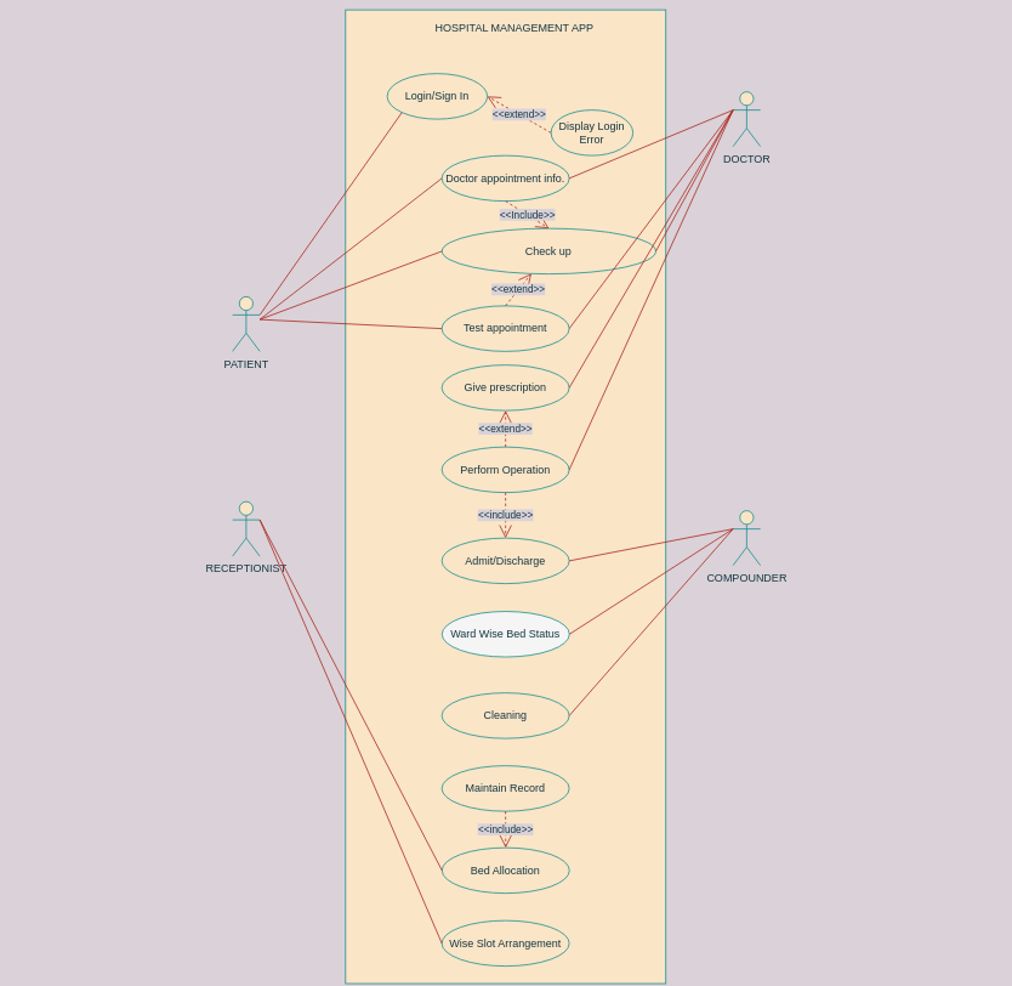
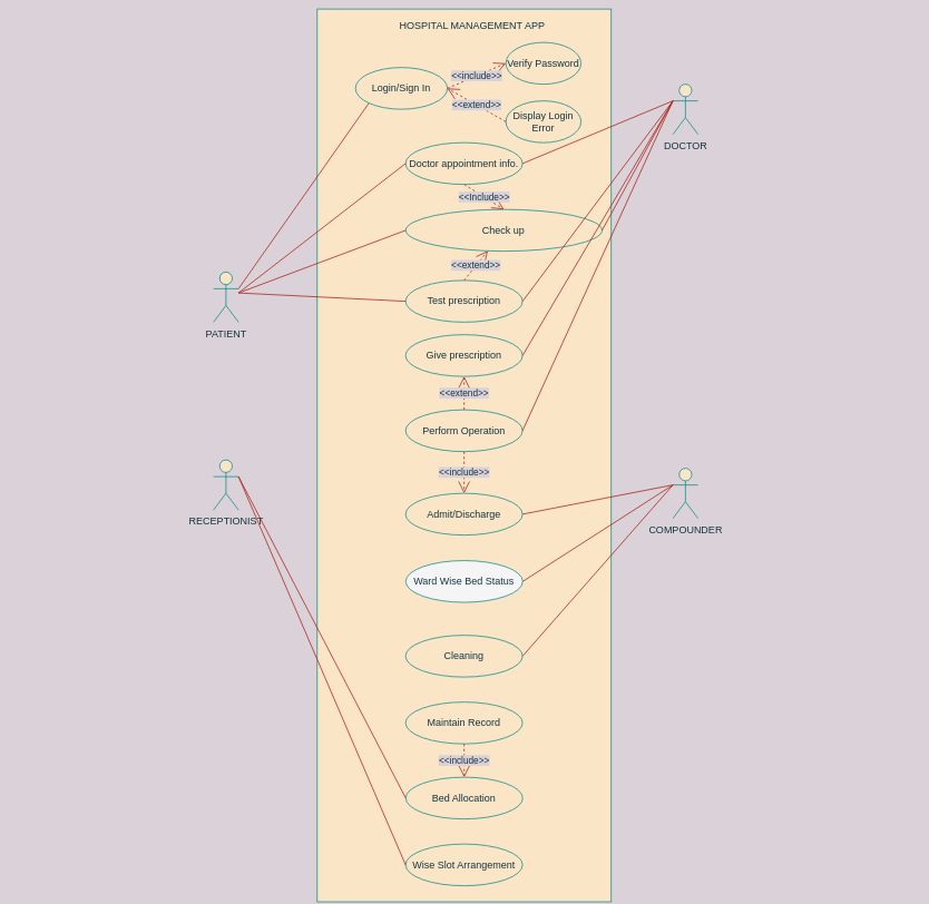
+ <mxCell id="18" value="Verify Password" style="ellipse;whiteSpace=wrap;html=1;fillColor=#FAE5C7;strokeColor=#0F8B8D;fontColor=#143642;" parent="1" vertex="1"><mxGeometry x="605" y="50" width="90" height="50" as="geometry" /></mxCell>
+ <mxCell id="41" value="&amp;lt;&amp;lt;include&amp;gt;&amp;gt;" style="endArrow=open;endSize=12;dashed=1;html=1;exitX=1;exitY=0.5;exitDx=0;exitDy=0;entryX=0;entryY=0.5;entryDx=0;entryDy=0;labelBackgroundColor=#DAD2D8;strokeColor=#A8201A;fontColor=#143642;" parent="1" source="17" target="18" edge="1"><mxGeometry width="160" relative="1" as="geometry"><mxPoint x="485" y="240" as="sourcePoint" /><mxPoint x="645" y="240" as="targetPoint" /></mxGeometry></mxCell>
- <mxCell id="10" value="Test appointment" style="ellipse;whiteSpace=wrap;html=1;fillColor=#FAE5C7;strokeColor=#0F8B8D;fontColor=#143642;" parent="1" vertex="1"><mxGeometry x="485" y="335" width="140" height="50" as="geometry" /></mxCell>
+ <mxCell id="10" value="Test prescription" style="ellipse;whiteSpace=wrap;html=1;fillColor=#FAE5C7;strokeColor=#0F8B8D;fontColor=#143642;" parent="1" vertex="1"><mxGeometry x="485" y="335" width="140" height="50" as="geometry" /></mxCell>
